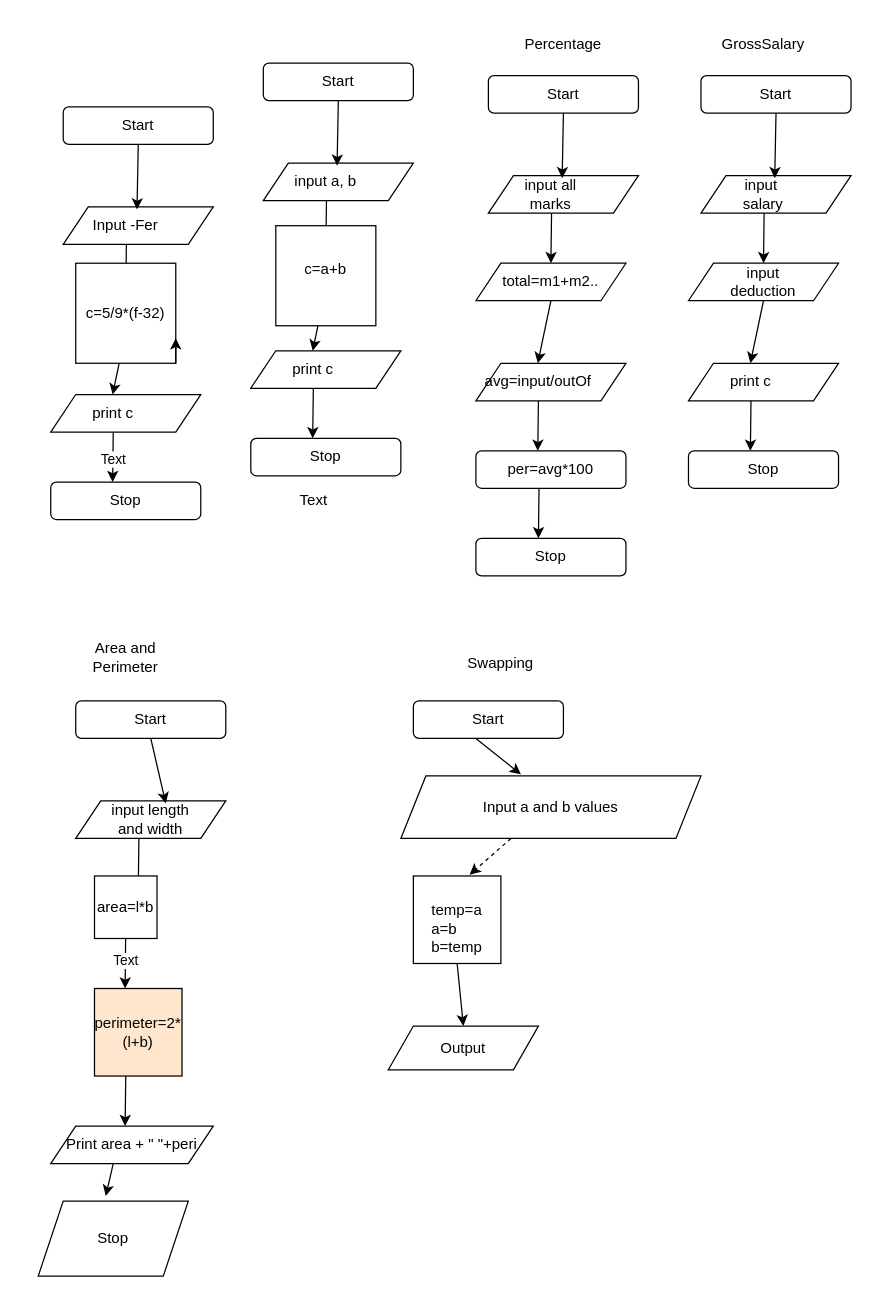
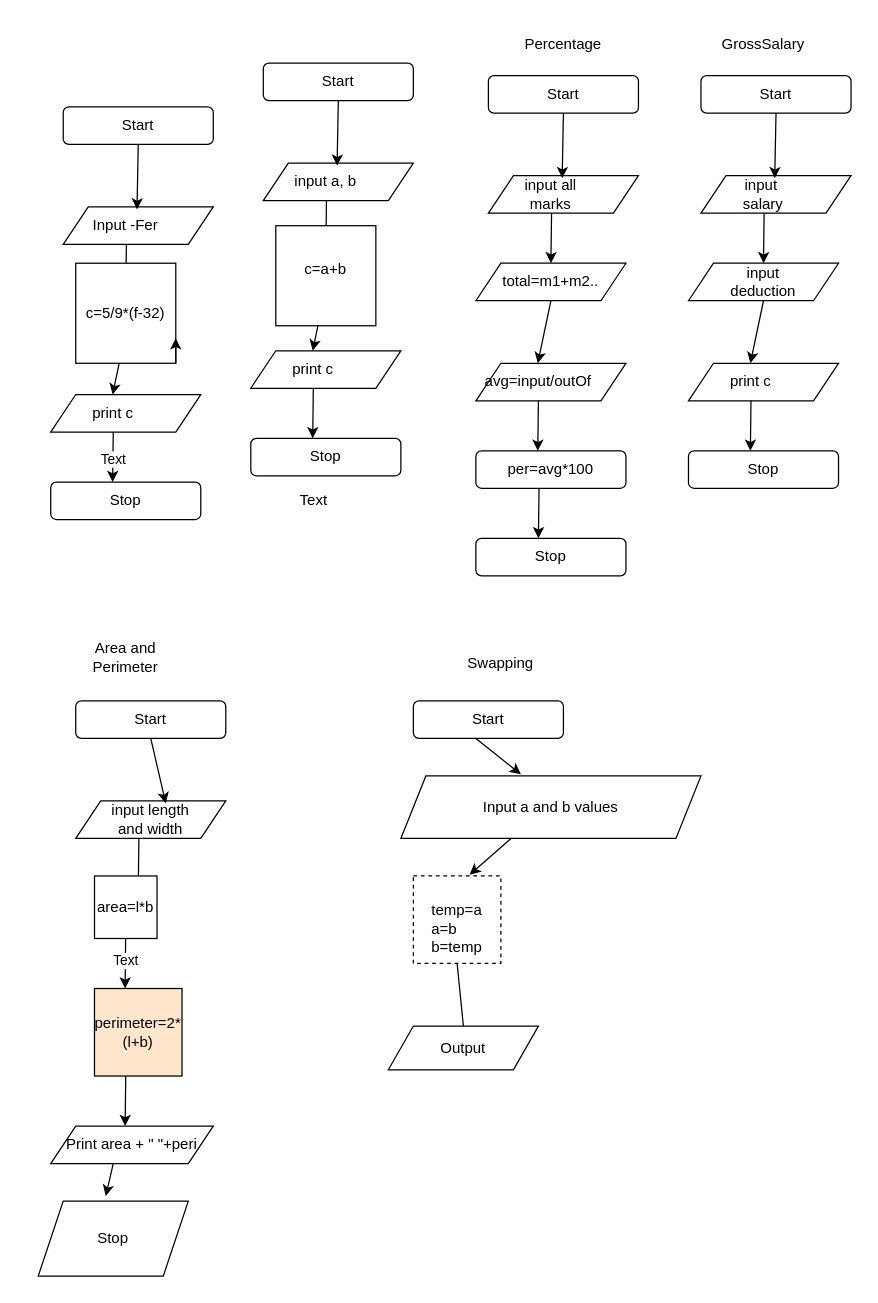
- <mxCell id="87" value="" style="endArrow=classic;html=1;rounded=0;entryX=0.643;entryY=-0.014;entryDx=0;entryDy=0;entryPerimeter=0;exitX=0.367;exitY=1;exitDx=0;exitDy=0;exitPerimeter=0;dashed=1;" parent="1" source="83" target="84" edge="1"><mxGeometry width="50" height="50" relative="1" as="geometry"><mxPoint x="390" y="600" as="sourcePoint" /><mxPoint x="390" y="629" as="targetPoint" /></mxGeometry></mxCell>
+ <mxCell id="87" value="" style="endArrow=classic;html=1;rounded=0;entryX=0.643;entryY=-0.014;entryDx=0;entryDy=0;entryPerimeter=0;exitX=0.367;exitY=1;exitDx=0;exitDy=0;exitPerimeter=0;" parent="1" source="83" target="84" edge="1"><mxGeometry width="50" height="50" relative="1" as="geometry"><mxPoint x="390" y="600" as="sourcePoint" /><mxPoint x="390" y="629" as="targetPoint" /></mxGeometry></mxCell>
- <mxCell id="84" value="&lt;br&gt;&lt;div style=&quot;text-align: left;&quot;&gt;temp=a&lt;/div&gt;&lt;div style=&quot;text-align: left;&quot;&gt;a=b&lt;/div&gt;&lt;div style=&quot;text-align: left;&quot;&gt;b=temp&lt;/div&gt;" style="whiteSpace=wrap;html=1;aspect=fixed;" parent="1" vertex="1"><mxGeometry x="330" y="700" width="70" height="70" as="geometry" /></mxCell>
+ <mxCell id="84" value="&lt;br&gt;&lt;div style=&quot;text-align: left;&quot;&gt;temp=a&lt;/div&gt;&lt;div style=&quot;text-align: left;&quot;&gt;a=b&lt;/div&gt;&lt;div style=&quot;text-align: left;&quot;&gt;b=temp&lt;/div&gt;" style="whiteSpace=wrap;html=1;aspect=fixed;dashed=1;" parent="1" vertex="1"><mxGeometry x="330" y="700" width="70" height="70" as="geometry" /></mxCell>
- <mxCell id="88" value="" style="endArrow=classic;html=1;rounded=0;entryX=0.5;entryY=0;entryDx=0;entryDy=0;exitX=0.5;exitY=1;exitDx=0;exitDy=0;" parent="1" source="84" target="85" edge="1"><mxGeometry width="50" height="50" relative="1" as="geometry"><mxPoint x="385.05" y="670" as="sourcePoint" /><mxPoint x="385.01" y="709.02" as="targetPoint" /></mxGeometry></mxCell>
+ <mxCell id="88" value="" style="endArrow=none;html=1;rounded=0;entryX=0.5;entryY=0;entryDx=0;entryDy=0;exitX=0.5;exitY=1;exitDx=0;exitDy=0;" parent="1" source="84" target="85" edge="1"><mxGeometry width="50" height="50" relative="1" as="geometry"><mxPoint x="385.05" y="670" as="sourcePoint" /><mxPoint x="385.01" y="709.02" as="targetPoint" /></mxGeometry></mxCell>
